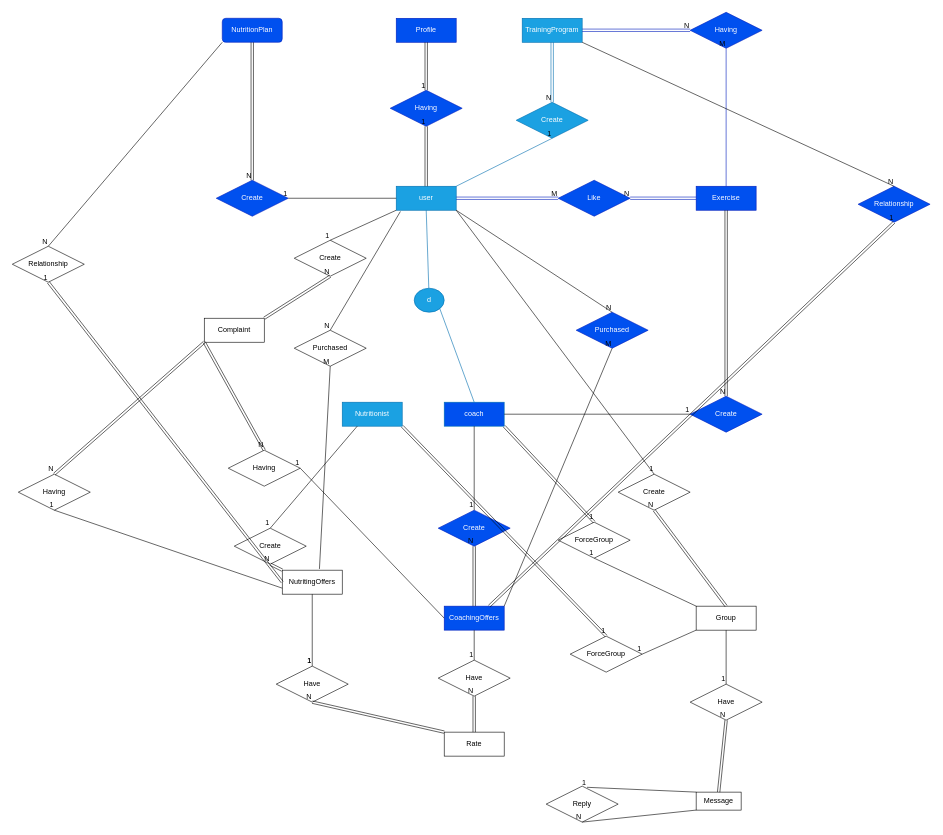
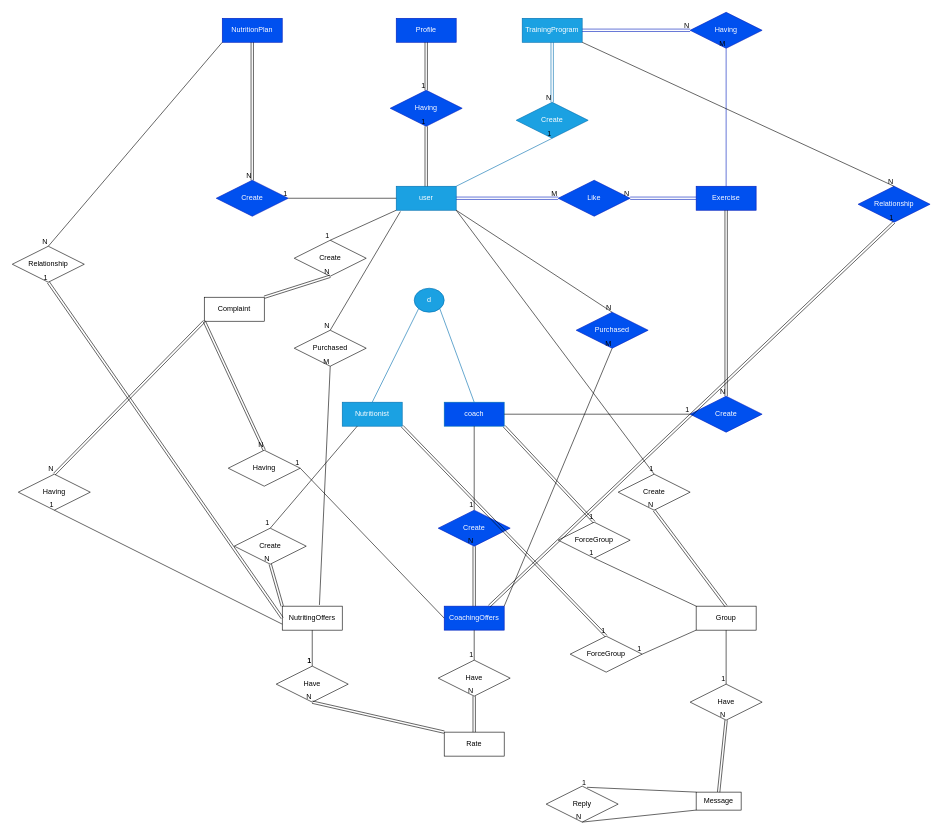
- <mxCell id="37" value="NutritionPlan" style="whiteSpace=wrap;html=1;align=center;fillColor=#0050ef;fontColor=#ffffff;strokeColor=#001DBC;rounded=1;" parent="1" vertex="1"><mxGeometry x="370" y="30" width="100" height="40" as="geometry" /></mxCell>
+ <mxCell id="37" value="NutritionPlan" style="whiteSpace=wrap;html=1;align=center;fillColor=#0050ef;fontColor=#ffffff;strokeColor=#001DBC;" parent="1" vertex="1"><mxGeometry x="370" y="30" width="100" height="40" as="geometry" /></mxCell>
- <mxCell id="3" value="" style="endArrow=none;html=1;rounded=0;exitX=0.5;exitY=1;exitDx=0;exitDy=0;fillColor=#1ba1e2;strokeColor=#006EAF;" parent="1" source="2" target="4" edge="1"><mxGeometry relative="1" as="geometry"><mxPoint x="840" y="570" as="sourcePoint" /><mxPoint x="710" y="470" as="targetPoint" /></mxGeometry></mxCell>
- <mxCell id="76" value="Complaint" style="whiteSpace=wrap;html=1;align=center;" parent="1" vertex="1"><mxGeometry x="340" y="530" width="100" height="40" as="geometry" /></mxCell>
+ <mxCell id="76" value="Complaint" style="whiteSpace=wrap;html=1;align=center;" parent="1" vertex="1"><mxGeometry x="340" y="495" width="100" height="40" as="geometry" /></mxCell>
+ <mxCell id="6" value="" style="endArrow=none;html=1;rounded=0;exitX=0;exitY=1;exitDx=0;exitDy=0;entryX=0.5;entryY=0;entryDx=0;entryDy=0;fillColor=#1ba1e2;strokeColor=#006EAF;" parent="1" source="4" target="7" edge="1"><mxGeometry relative="1" as="geometry"><mxPoint x="840" y="570" as="sourcePoint" /><mxPoint x="650" y="640" as="targetPoint" /></mxGeometry></mxCell>
- <mxCell id="93" value="NutritingOffers" style="whiteSpace=wrap;html=1;align=center;" parent="1" vertex="1"><mxGeometry x="470" y="950" width="100" height="40" as="geometry" /></mxCell>
+ <mxCell id="93" value="NutritingOffers" style="whiteSpace=wrap;html=1;align=center;" parent="1" vertex="1"><mxGeometry x="470" y="1010" width="100" height="40" as="geometry" /></mxCell>
